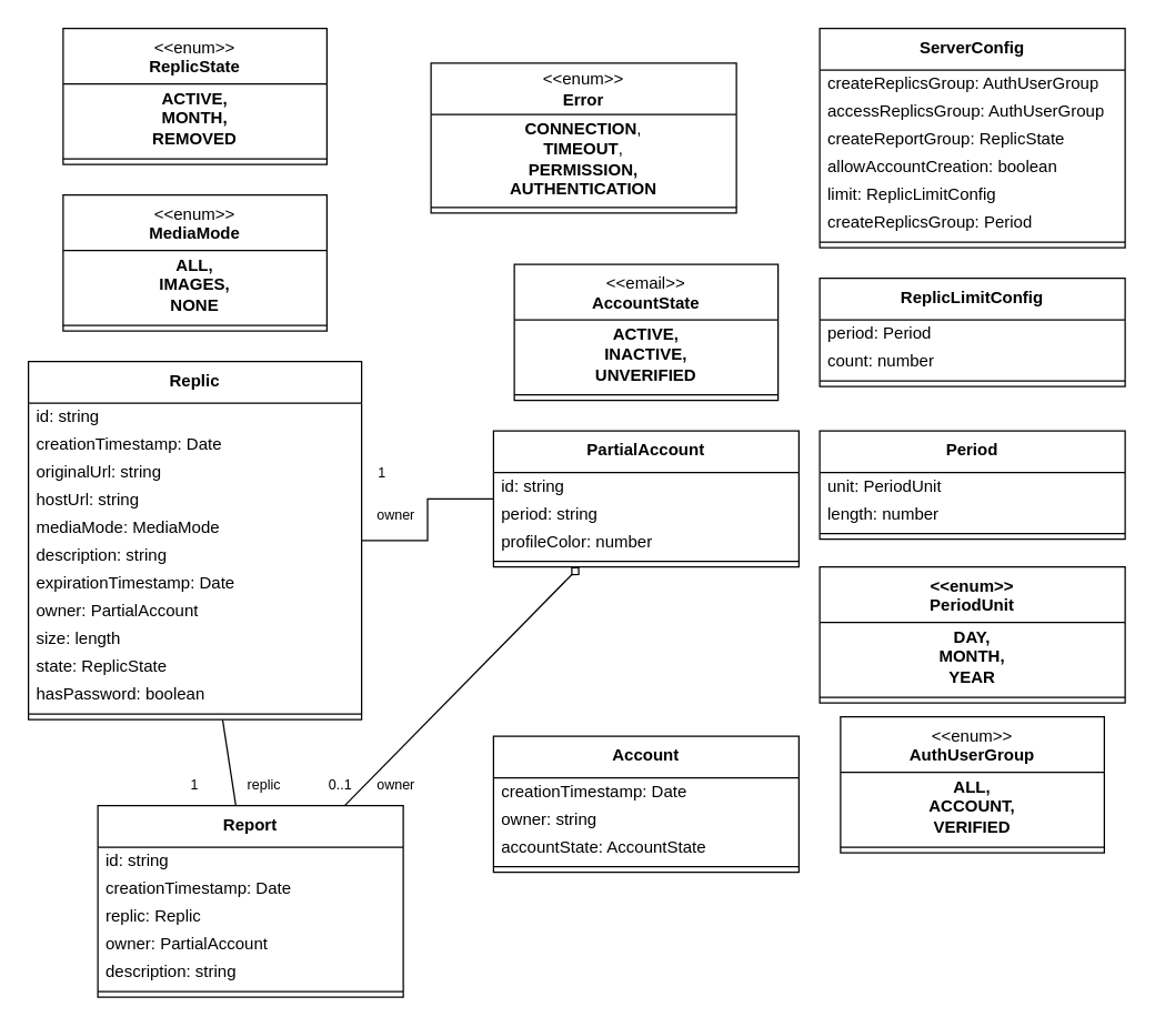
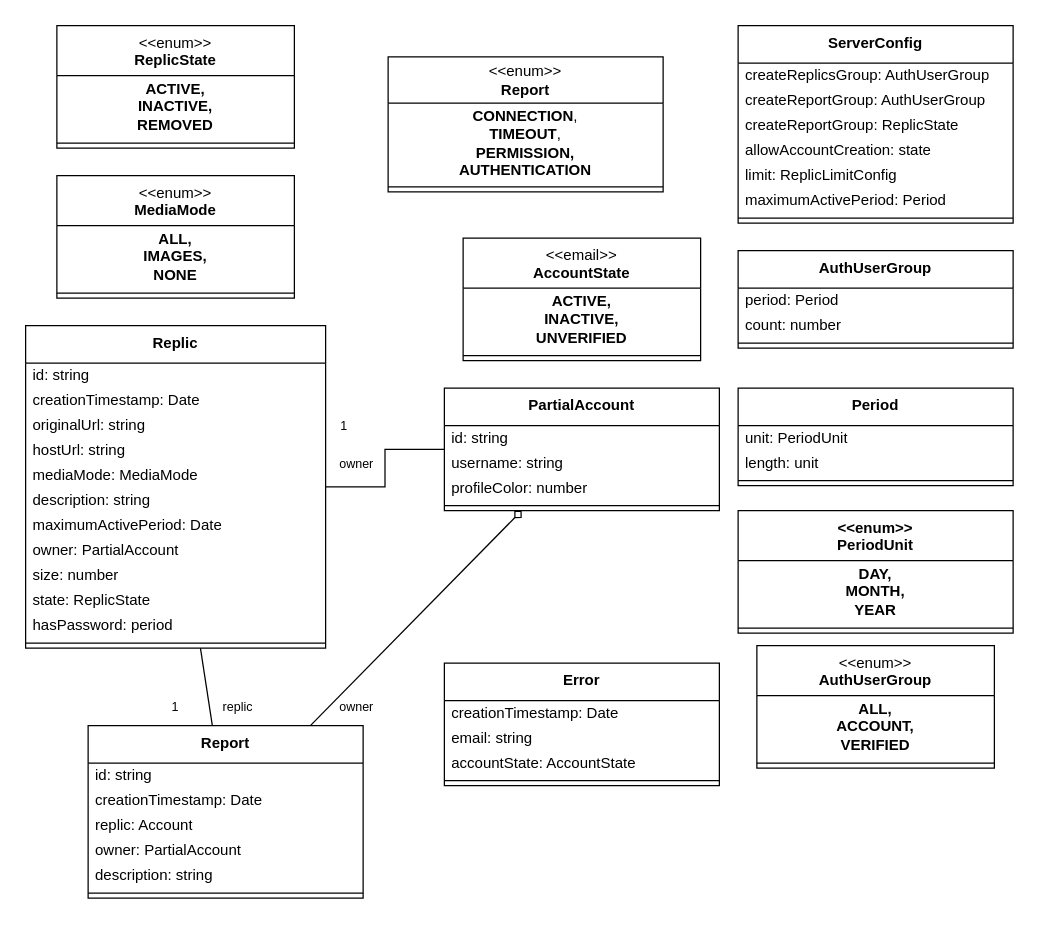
- <mxCell id="68" value="&amp;lt;&amp;lt;enum&amp;gt;&amp;gt;&lt;div&gt;&lt;b&gt;Error&lt;/b&gt;&lt;/div&gt;" style="swimlane;fontStyle=0;align=center;verticalAlign=middle;childLayout=stackLayout;horizontal=1;startSize=37;horizontalStack=0;resizeParent=1;resizeParentMax=0;resizeLast=0;collapsible=0;marginBottom=0;html=1;whiteSpace=wrap;" parent="1" vertex="1"><mxGeometry x="310" y="45" width="220" height="108" as="geometry" /></mxCell>
+ <mxCell id="68" value="&amp;lt;&amp;lt;enum&amp;gt;&amp;gt;&lt;div&gt;&lt;b&gt;Report&lt;/b&gt;&lt;/div&gt;" style="swimlane;fontStyle=0;align=center;verticalAlign=middle;childLayout=stackLayout;horizontal=1;startSize=37;horizontalStack=0;resizeParent=1;resizeParentMax=0;resizeLast=0;collapsible=0;marginBottom=0;html=1;whiteSpace=wrap;" parent="1" vertex="1"><mxGeometry x="310" y="45" width="220" height="108" as="geometry" /></mxCell>
- <mxCell id="35" value="accessReplicsGroup: AuthUserGroup" style="text;html=1;strokeColor=none;fillColor=none;align=left;verticalAlign=middle;spacingLeft=4;spacingRight=4;overflow=hidden;rotatable=0;points=[[0,0.5],[1,0.5]];portConstraint=eastwest;whiteSpace=wrap;" parent="33" vertex="1"><mxGeometry y="50" width="220" height="20" as="geometry" /></mxCell>
+ <mxCell id="35" value="createReportGroup: AuthUserGroup" style="text;html=1;strokeColor=none;fillColor=none;align=left;verticalAlign=middle;spacingLeft=4;spacingRight=4;overflow=hidden;rotatable=0;points=[[0,0.5],[1,0.5]];portConstraint=eastwest;whiteSpace=wrap;" parent="33" vertex="1"><mxGeometry y="50" width="220" height="20" as="geometry" /></mxCell>
- <mxCell id="4" value="&lt;div&gt;ACTIVE,&lt;/div&gt;&lt;div&gt;MONTH,&lt;/div&gt;&lt;div&gt;REMOVED&lt;/div&gt;" style="text;html=1;strokeColor=none;fillColor=none;align=center;verticalAlign=middle;spacingLeft=4;spacingRight=4;overflow=hidden;rotatable=0;points=[[0,0.5],[1,0.5]];portConstraint=eastwest;whiteSpace=wrap;fontStyle=1" parent="3" vertex="1"><mxGeometry y="40" width="190" height="50" as="geometry" /></mxCell>
+ <mxCell id="4" value="&lt;div&gt;ACTIVE,&lt;/div&gt;&lt;div&gt;INACTIVE,&lt;/div&gt;&lt;div&gt;REMOVED&lt;/div&gt;" style="text;html=1;strokeColor=none;fillColor=none;align=center;verticalAlign=middle;spacingLeft=4;spacingRight=4;overflow=hidden;rotatable=0;points=[[0,0.5],[1,0.5]];portConstraint=eastwest;whiteSpace=wrap;fontStyle=1" parent="3" vertex="1"><mxGeometry y="40" width="190" height="50" as="geometry" /></mxCell>
- <mxCell id="37" value="allowAccountCreation: boolean" style="text;html=1;strokeColor=none;fillColor=none;align=left;verticalAlign=middle;spacingLeft=4;spacingRight=4;overflow=hidden;rotatable=0;points=[[0,0.5],[1,0.5]];portConstraint=eastwest;whiteSpace=wrap;" parent="33" vertex="1"><mxGeometry y="90" width="220" height="20" as="geometry" /></mxCell>
+ <mxCell id="37" value="allowAccountCreation: state" style="text;html=1;strokeColor=none;fillColor=none;align=left;verticalAlign=middle;spacingLeft=4;spacingRight=4;overflow=hidden;rotatable=0;points=[[0,0.5],[1,0.5]];portConstraint=eastwest;whiteSpace=wrap;" parent="33" vertex="1"><mxGeometry y="90" width="220" height="20" as="geometry" /></mxCell>
- <mxCell id="39" value="createReplicsGroup: Period" style="text;html=1;strokeColor=none;fillColor=none;align=left;verticalAlign=middle;spacingLeft=4;spacingRight=4;overflow=hidden;rotatable=0;points=[[0,0.5],[1,0.5]];portConstraint=eastwest;whiteSpace=wrap;" parent="33" vertex="1"><mxGeometry y="130" width="220" height="20" as="geometry" /></mxCell>
+ <mxCell id="39" value="maximumActivePeriod: Period" style="text;html=1;strokeColor=none;fillColor=none;align=left;verticalAlign=middle;spacingLeft=4;spacingRight=4;overflow=hidden;rotatable=0;points=[[0,0.5],[1,0.5]];portConstraint=eastwest;whiteSpace=wrap;" parent="33" vertex="1"><mxGeometry y="130" width="220" height="20" as="geometry" /></mxCell>
- <mxCell id="29" value="&lt;b&gt;ReplicLimitConfig&lt;/b&gt;" style="swimlane;fontStyle=0;align=center;verticalAlign=top;childLayout=stackLayout;horizontal=1;startSize=30;horizontalStack=0;resizeParent=1;resizeParentMax=0;resizeLast=0;collapsible=0;marginBottom=0;html=1;whiteSpace=wrap;" parent="1" vertex="1"><mxGeometry x="590" y="200" width="220" height="78" as="geometry" /></mxCell>
+ <mxCell id="29" value="&lt;b&gt;AuthUserGroup&lt;/b&gt;" style="swimlane;fontStyle=0;align=center;verticalAlign=top;childLayout=stackLayout;horizontal=1;startSize=30;horizontalStack=0;resizeParent=1;resizeParentMax=0;resizeLast=0;collapsible=0;marginBottom=0;html=1;whiteSpace=wrap;" parent="1" vertex="1"><mxGeometry x="590" y="200" width="220" height="78" as="geometry" /></mxCell>
- <mxCell id="11" value="period: string" style="text;html=1;strokeColor=none;fillColor=none;align=left;verticalAlign=middle;spacingLeft=4;spacingRight=4;overflow=hidden;rotatable=0;points=[[0,0.5],[1,0.5]];portConstraint=eastwest;whiteSpace=wrap;" parent="9" vertex="1"><mxGeometry y="50" width="220" height="20" as="geometry" /></mxCell>
+ <mxCell id="11" value="username: string" style="text;html=1;strokeColor=none;fillColor=none;align=left;verticalAlign=middle;spacingLeft=4;spacingRight=4;overflow=hidden;rotatable=0;points=[[0,0.5],[1,0.5]];portConstraint=eastwest;whiteSpace=wrap;" parent="9" vertex="1"><mxGeometry y="50" width="220" height="20" as="geometry" /></mxCell>
- <mxCell id="73" value="length: number" style="text;html=1;strokeColor=none;fillColor=none;align=left;verticalAlign=middle;spacingLeft=4;spacingRight=4;overflow=hidden;rotatable=0;points=[[0,0.5],[1,0.5]];portConstraint=eastwest;whiteSpace=wrap;" vertex="1" parent="71"><mxGeometry y="50" width="220" height="20" as="geometry" /></mxCell>
+ <mxCell id="73" value="length: unit" style="text;html=1;strokeColor=none;fillColor=none;align=left;verticalAlign=middle;spacingLeft=4;spacingRight=4;overflow=hidden;rotatable=0;points=[[0,0.5],[1,0.5]];portConstraint=eastwest;whiteSpace=wrap;" vertex="1" parent="71"><mxGeometry y="50" width="220" height="20" as="geometry" /></mxCell>
- <mxCell id="54" value="expirationTimestamp: Date" style="text;html=1;strokeColor=none;fillColor=none;align=left;verticalAlign=middle;spacingLeft=4;spacingRight=4;overflow=hidden;rotatable=0;points=[[0,0.5],[1,0.5]];portConstraint=eastwest;whiteSpace=wrap;" parent="47" vertex="1"><mxGeometry y="150" width="240" height="20" as="geometry" /></mxCell>
+ <mxCell id="54" value="maximumActivePeriod: Date" style="text;html=1;strokeColor=none;fillColor=none;align=left;verticalAlign=middle;spacingLeft=4;spacingRight=4;overflow=hidden;rotatable=0;points=[[0,0.5],[1,0.5]];portConstraint=eastwest;whiteSpace=wrap;" parent="47" vertex="1"><mxGeometry y="150" width="240" height="20" as="geometry" /></mxCell>
- <mxCell id="56" value="size: length" style="text;html=1;strokeColor=none;fillColor=none;align=left;verticalAlign=middle;spacingLeft=4;spacingRight=4;overflow=hidden;rotatable=0;points=[[0,0.5],[1,0.5]];portConstraint=eastwest;whiteSpace=wrap;" parent="47" vertex="1"><mxGeometry y="190" width="240" height="20" as="geometry" /></mxCell>
+ <mxCell id="56" value="size: number" style="text;html=1;strokeColor=none;fillColor=none;align=left;verticalAlign=middle;spacingLeft=4;spacingRight=4;overflow=hidden;rotatable=0;points=[[0,0.5],[1,0.5]];portConstraint=eastwest;whiteSpace=wrap;" parent="47" vertex="1"><mxGeometry y="190" width="240" height="20" as="geometry" /></mxCell>
- <mxCell id="58" value="hasPassword: boolean" style="text;html=1;strokeColor=none;fillColor=none;align=left;verticalAlign=middle;spacingLeft=4;spacingRight=4;overflow=hidden;rotatable=0;points=[[0,0.5],[1,0.5]];portConstraint=eastwest;whiteSpace=wrap;" parent="47" vertex="1"><mxGeometry y="230" width="240" height="20" as="geometry" /></mxCell>
+ <mxCell id="58" value="hasPassword: period" style="text;html=1;strokeColor=none;fillColor=none;align=left;verticalAlign=middle;spacingLeft=4;spacingRight=4;overflow=hidden;rotatable=0;points=[[0,0.5],[1,0.5]];portConstraint=eastwest;whiteSpace=wrap;" parent="47" vertex="1"><mxGeometry y="230" width="240" height="20" as="geometry" /></mxCell>
- <mxCell id="63" value="&lt;div&gt;&lt;b&gt;Account&lt;/b&gt;&lt;/div&gt;" style="swimlane;fontStyle=0;align=center;verticalAlign=top;childLayout=stackLayout;horizontal=1;startSize=30;horizontalStack=0;resizeParent=1;resizeParentMax=0;resizeLast=0;collapsible=0;marginBottom=0;html=1;whiteSpace=wrap;" parent="1" vertex="1"><mxGeometry x="355" y="530" width="220" height="98" as="geometry" /></mxCell>
+ <mxCell id="63" value="&lt;div&gt;&lt;b&gt;Error&lt;/b&gt;&lt;/div&gt;" style="swimlane;fontStyle=0;align=center;verticalAlign=top;childLayout=stackLayout;horizontal=1;startSize=30;horizontalStack=0;resizeParent=1;resizeParentMax=0;resizeLast=0;collapsible=0;marginBottom=0;html=1;whiteSpace=wrap;" parent="1" vertex="1"><mxGeometry x="355" y="530" width="220" height="98" as="geometry" /></mxCell>
- <mxCell id="43" value="0..1" style="text;html=1;align=center;verticalAlign=middle;whiteSpace=wrap;rounded=0;fontSize=10;" parent="1" vertex="1"><mxGeometry x="229.5" y="550" width="30" height="30" as="geometry" /></mxCell>
- <mxCell id="65" value="owner: string" style="text;html=1;strokeColor=none;fillColor=none;align=left;verticalAlign=middle;spacingLeft=4;spacingRight=4;overflow=hidden;rotatable=0;points=[[0,0.5],[1,0.5]];portConstraint=eastwest;whiteSpace=wrap;" parent="63" vertex="1"><mxGeometry y="50" width="220" height="20" as="geometry" /></mxCell>
+ <mxCell id="65" value="email: string" style="text;html=1;strokeColor=none;fillColor=none;align=left;verticalAlign=middle;spacingLeft=4;spacingRight=4;overflow=hidden;rotatable=0;points=[[0,0.5],[1,0.5]];portConstraint=eastwest;whiteSpace=wrap;" parent="63" vertex="1"><mxGeometry y="50" width="220" height="20" as="geometry" /></mxCell>
- <mxCell id="22" value="replic: Replic " style="text;html=1;strokeColor=none;fillColor=none;align=left;verticalAlign=middle;spacingLeft=4;spacingRight=4;overflow=hidden;rotatable=0;points=[[0,0.5],[1,0.5]];portConstraint=eastwest;whiteSpace=wrap;" parent="19" vertex="1"><mxGeometry y="70" width="220" height="20" as="geometry" /></mxCell>
+ <mxCell id="22" value="replic: Account " style="text;html=1;strokeColor=none;fillColor=none;align=left;verticalAlign=middle;spacingLeft=4;spacingRight=4;overflow=hidden;rotatable=0;points=[[0,0.5],[1,0.5]];portConstraint=eastwest;whiteSpace=wrap;" parent="19" vertex="1"><mxGeometry y="70" width="220" height="20" as="geometry" /></mxCell>
